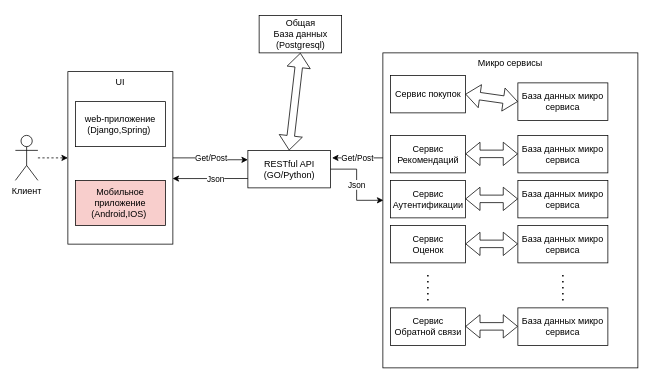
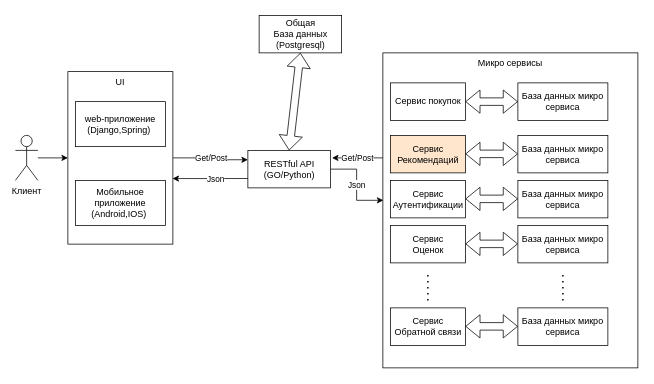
- <mxCell id="16" value="Сервис покупок" style="html=1;" vertex="1" parent="1"><mxGeometry x="520" y="100" width="100" height="50" as="geometry" /></mxCell>
+ <mxCell id="16" value="Сервис покупок" style="html=1;" vertex="1" parent="1"><mxGeometry x="520" y="110" width="100" height="50" as="geometry" /></mxCell>
- <mxCell id="18" value="Сервис&lt;br&gt;Рекомендаций" style="html=1;" vertex="1" parent="1"><mxGeometry x="520" y="180" width="100" height="50" as="geometry" /></mxCell>
+ <mxCell id="18" value="Сервис&lt;br&gt;Рекомендаций" style="html=1;fillColor=#ffe6cc;" vertex="1" parent="1"><mxGeometry x="520" y="180" width="100" height="50" as="geometry" /></mxCell>
- <mxCell id="6" style="edgeStyle=orthogonalEdgeStyle;rounded=0;orthogonalLoop=1;jettySize=auto;html=1;dashed=1;" edge="1" parent="1" source="7" target="11"><mxGeometry relative="1" as="geometry" /></mxCell>
+ <mxCell id="6" style="edgeStyle=orthogonalEdgeStyle;rounded=0;orthogonalLoop=1;jettySize=auto;html=1;" edge="1" parent="1" source="7" target="11"><mxGeometry relative="1" as="geometry" /></mxCell>
- <mxCell id="9" value="Мобильное приложение&lt;br&gt;(Android,IOS)&amp;nbsp;" style="rounded=0;whiteSpace=wrap;html=1;fillColor=#f8cecc;" vertex="1" parent="1"><mxGeometry x="100" y="240" width="120" height="60" as="geometry" /></mxCell>
+ <mxCell id="9" value="Мобильное приложение&lt;br&gt;(Android,IOS)&amp;nbsp;" style="rounded=0;whiteSpace=wrap;html=1;" vertex="1" parent="1"><mxGeometry x="100" y="240" width="120" height="60" as="geometry" /></mxCell>
